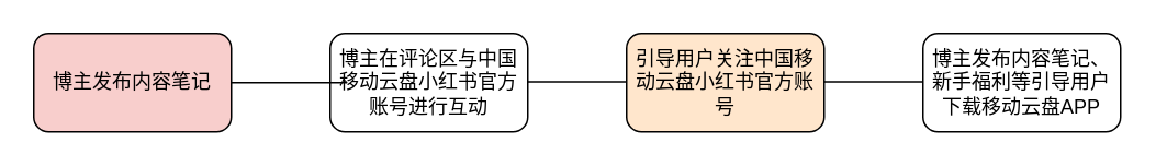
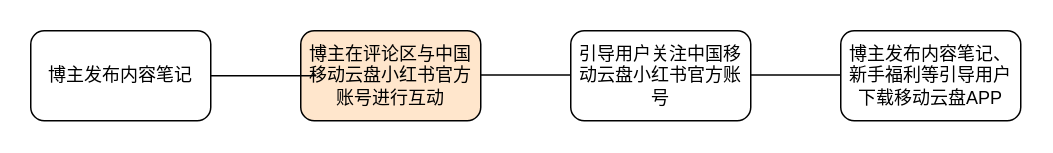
- <mxCell id="2" value="博主发布内容笔记" style="rounded=1;whiteSpace=wrap;html=1;fillColor=#f8cecc;" vertex="1" parent="1"><mxGeometry x="20" y="20" width="120" height="60" as="geometry" /></mxCell>
+ <mxCell id="2" value="博主发布内容笔记" style="rounded=1;whiteSpace=wrap;html=1;" vertex="1" parent="1"><mxGeometry x="20" y="20" width="120" height="60" as="geometry" /></mxCell>
- <mxCell id="3" value="博主在评论区与中国移动云盘小红书官方账号进行互动" style="rounded=1;whiteSpace=wrap;html=1;" vertex="1" parent="1"><mxGeometry x="200" y="20" width="120" height="60" as="geometry" /></mxCell>
+ <mxCell id="3" value="博主在评论区与中国移动云盘小红书官方账号进行互动" style="rounded=1;whiteSpace=wrap;html=1;fillColor=#ffe6cc;" vertex="1" parent="1"><mxGeometry x="200" y="20" width="120" height="60" as="geometry" /></mxCell>
- <mxCell id="5" value="引导用户关注中国移动云盘小红书官方账号" style="rounded=1;whiteSpace=wrap;html=1;fillColor=#ffe6cc;" vertex="1" parent="1"><mxGeometry x="380" y="20" width="120" height="60" as="geometry" /></mxCell>
+ <mxCell id="5" value="引导用户关注中国移动云盘小红书官方账号" style="rounded=1;whiteSpace=wrap;html=1;" vertex="1" parent="1"><mxGeometry x="380" y="20" width="120" height="60" as="geometry" /></mxCell>
